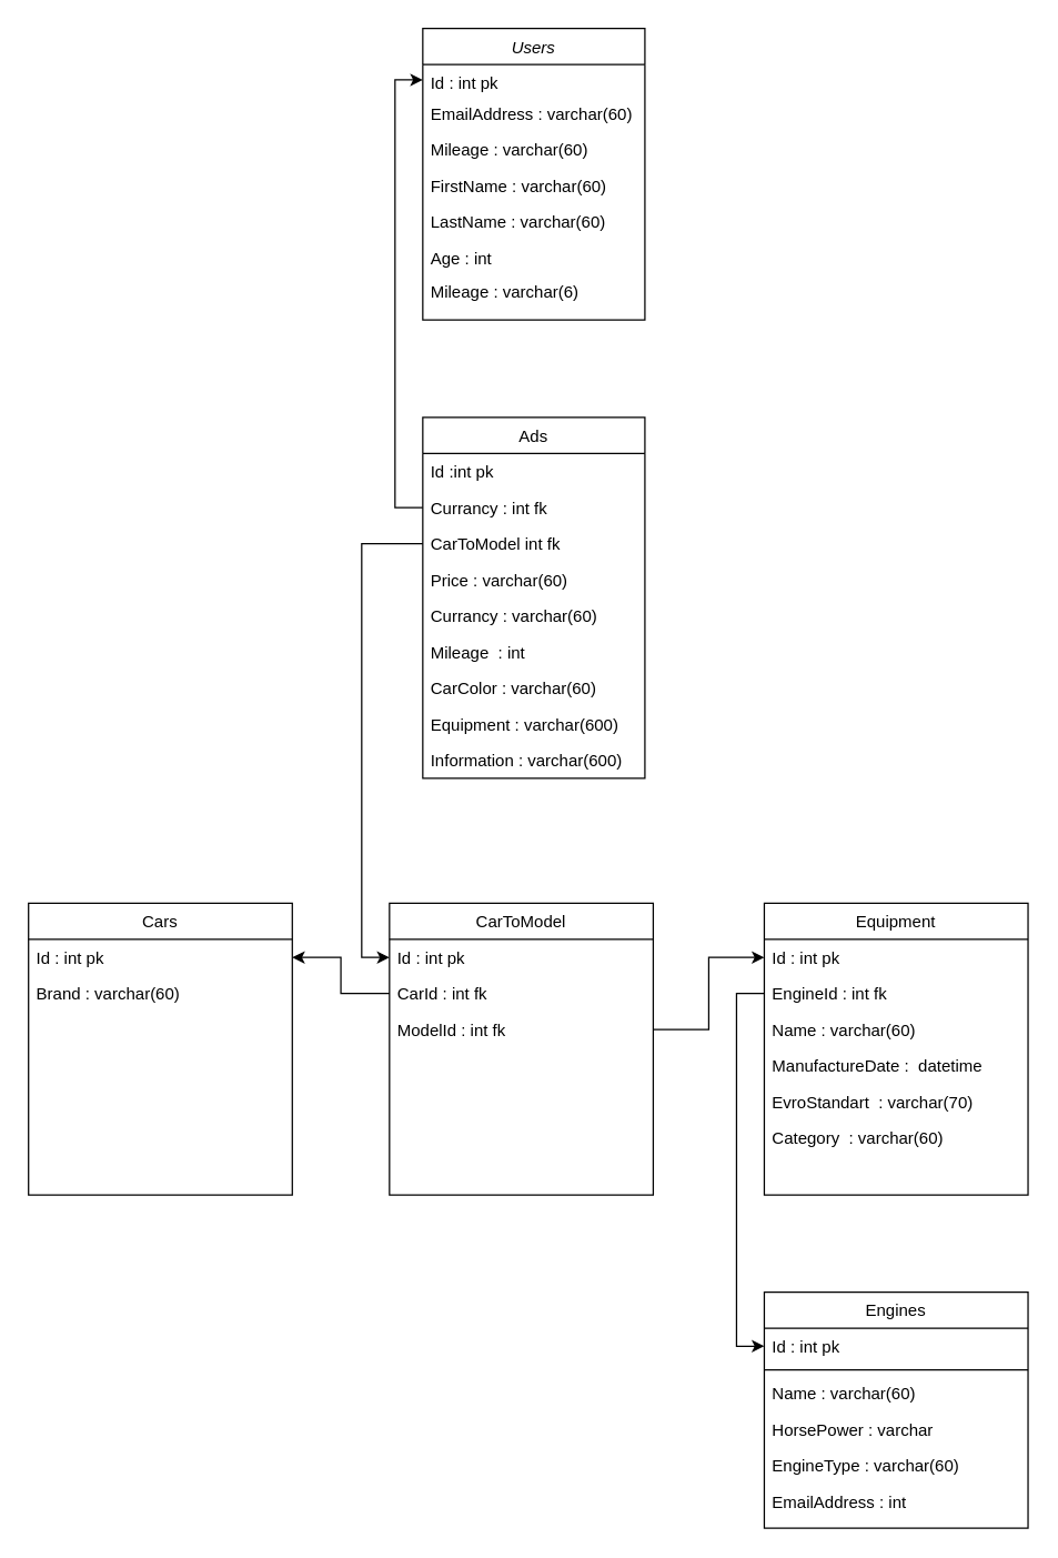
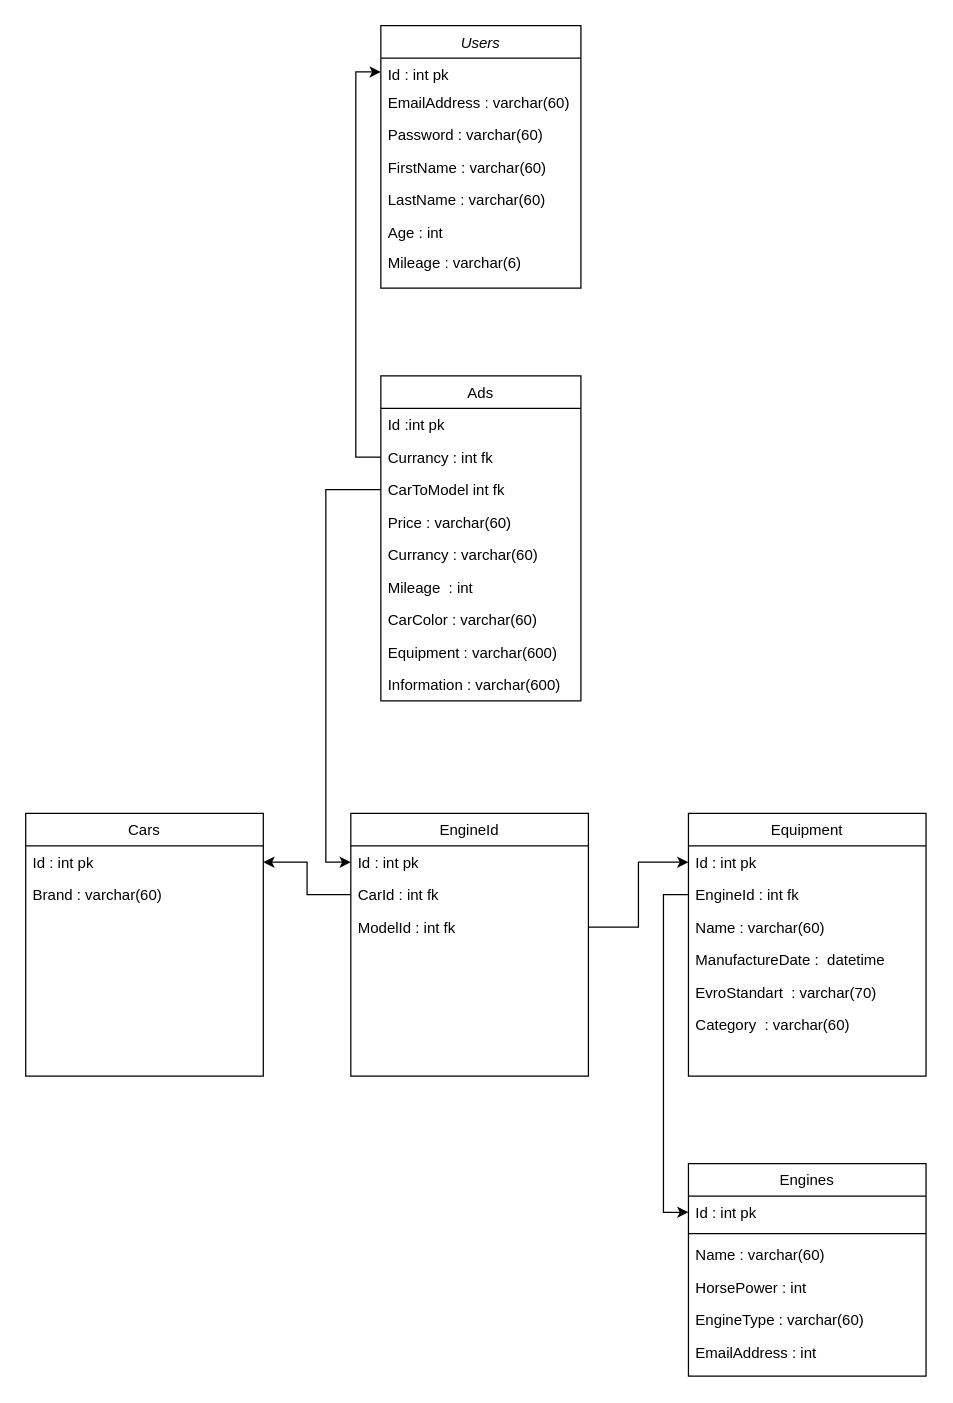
- <mxCell id="5" value="Mileage : varchar(60)" style="text;align=left;verticalAlign=top;spacingLeft=4;spacingRight=4;overflow=hidden;rotatable=0;points=[[0,0.5],[1,0.5]];portConstraint=eastwest;rounded=0;shadow=0;html=0;" vertex="1" parent="2"><mxGeometry y="74" width="160" height="26" as="geometry" /></mxCell>
+ <mxCell id="5" value="Password : varchar(60)" style="text;align=left;verticalAlign=top;spacingLeft=4;spacingRight=4;overflow=hidden;rotatable=0;points=[[0,0.5],[1,0.5]];portConstraint=eastwest;rounded=0;shadow=0;html=0;" vertex="1" parent="2"><mxGeometry y="74" width="160" height="26" as="geometry" /></mxCell>
- <mxCell id="37" value="CarToModel" style="swimlane;fontStyle=0;align=center;verticalAlign=top;childLayout=stackLayout;horizontal=1;startSize=26;horizontalStack=0;resizeParent=1;resizeLast=0;collapsible=1;marginBottom=0;rounded=0;shadow=0;strokeWidth=1;" vertex="1" parent="1"><mxGeometry x="280" y="650" width="190" height="210" as="geometry"><mxRectangle x="130" y="380" width="160" height="26" as="alternateBounds" /></mxGeometry></mxCell>
+ <mxCell id="37" value="EngineId" style="swimlane;fontStyle=0;align=center;verticalAlign=top;childLayout=stackLayout;horizontal=1;startSize=26;horizontalStack=0;resizeParent=1;resizeLast=0;collapsible=1;marginBottom=0;rounded=0;shadow=0;strokeWidth=1;" vertex="1" parent="1"><mxGeometry x="280" y="650" width="190" height="210" as="geometry"><mxRectangle x="130" y="380" width="160" height="26" as="alternateBounds" /></mxGeometry></mxCell>
- <mxCell id="31" value="HorsePower : varchar" style="text;align=left;verticalAlign=top;spacingLeft=4;spacingRight=4;overflow=hidden;rotatable=0;points=[[0,0.5],[1,0.5]];portConstraint=eastwest;fontStyle=0" vertex="1" parent="27"><mxGeometry y="86" width="190" height="26" as="geometry" /></mxCell>
+ <mxCell id="31" value="HorsePower : int" style="text;align=left;verticalAlign=top;spacingLeft=4;spacingRight=4;overflow=hidden;rotatable=0;points=[[0,0.5],[1,0.5]];portConstraint=eastwest;fontStyle=0" vertex="1" parent="27"><mxGeometry y="86" width="190" height="26" as="geometry" /></mxCell>
